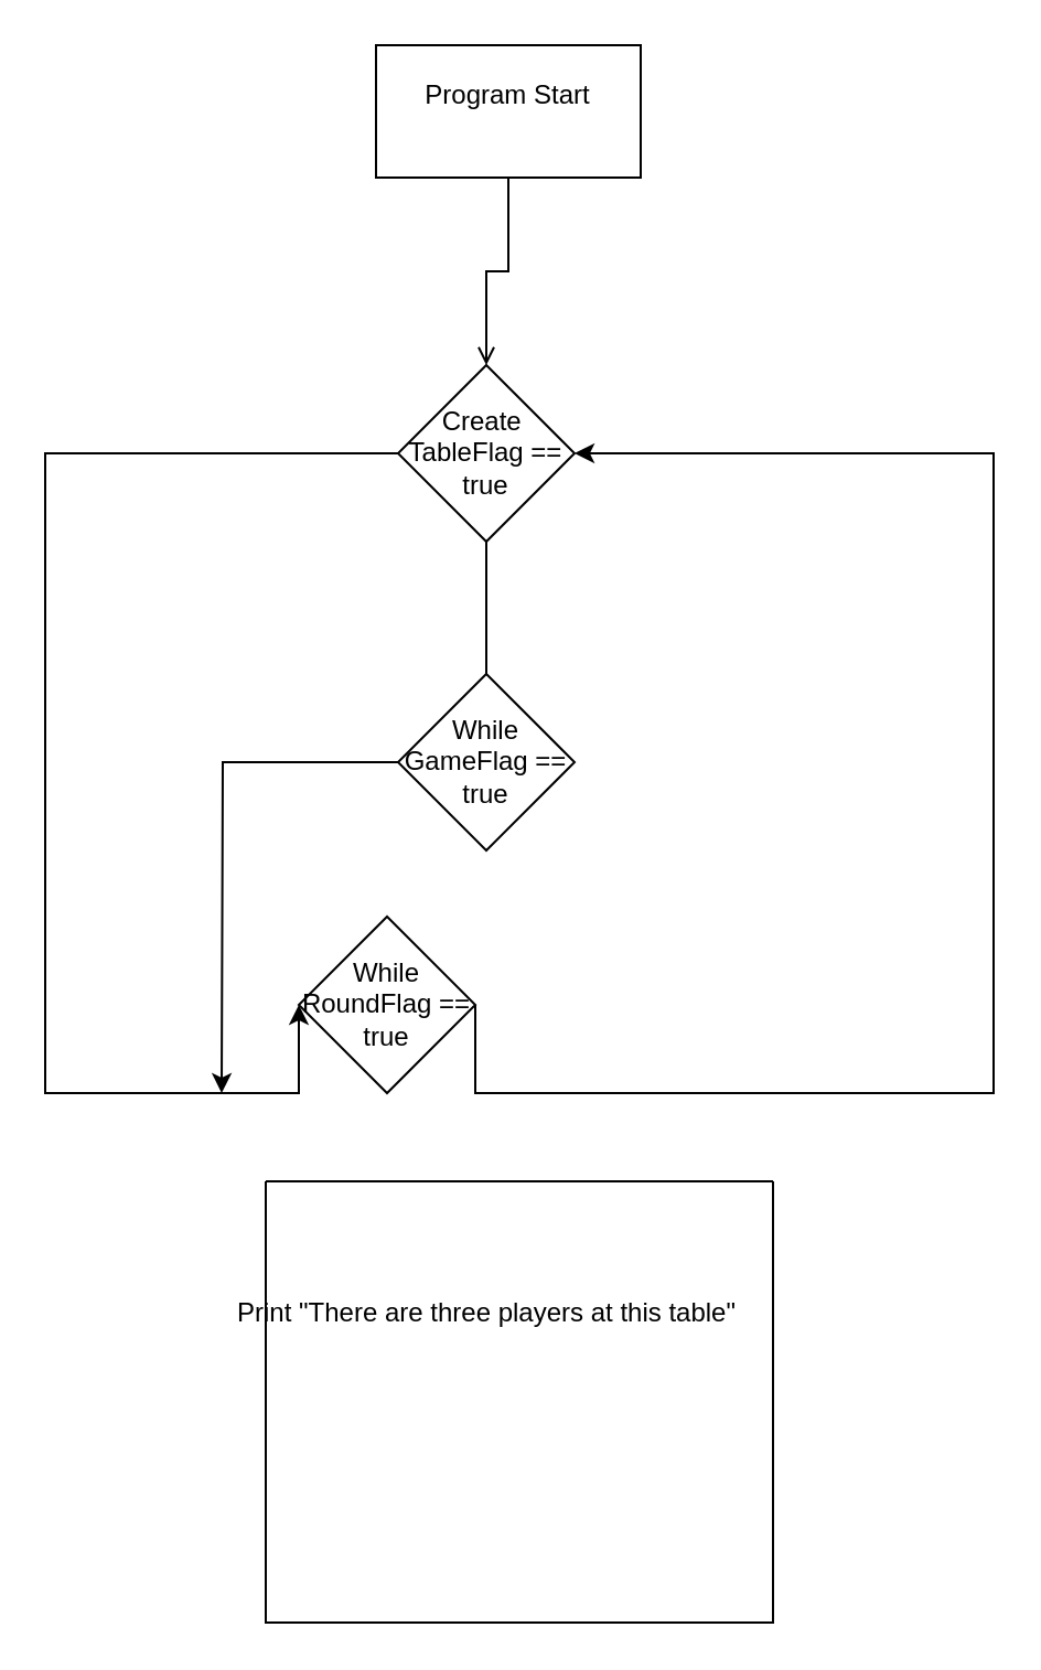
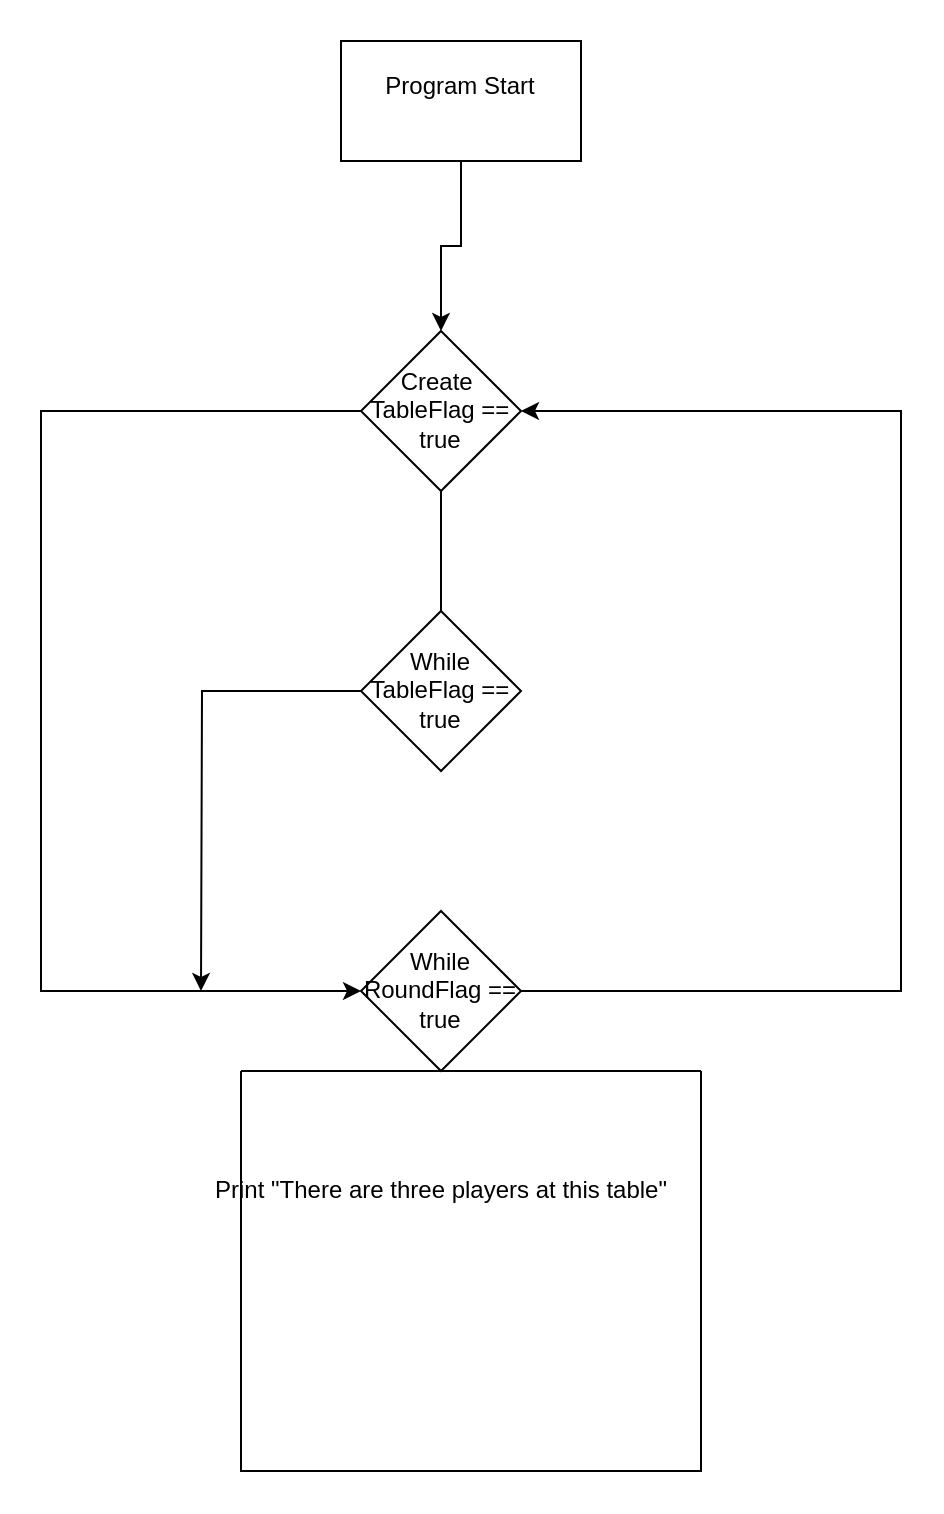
- <mxCell id="2" style="edgeStyle=orthogonalEdgeStyle;rounded=0;orthogonalLoop=1;jettySize=auto;html=1;exitX=0.5;exitY=1;exitDx=0;exitDy=0;endArrow=open;" edge="1" parent="1" source="3" target="6"><mxGeometry relative="1" as="geometry"><mxPoint x="220" y="205" as="targetPoint" /></mxGeometry></mxCell>
+ <mxCell id="2" style="edgeStyle=orthogonalEdgeStyle;rounded=0;orthogonalLoop=1;jettySize=auto;html=1;exitX=0.5;exitY=1;exitDx=0;exitDy=0;" edge="1" parent="1" source="3" target="6"><mxGeometry relative="1" as="geometry"><mxPoint x="220" y="205" as="targetPoint" /></mxGeometry></mxCell>
- <mxCell id="8" value="While GameFlag == true" style="rhombus;whiteSpace=wrap;html=1;" vertex="1" parent="1"><mxGeometry x="180" y="305" width="80" height="80" as="geometry" /></mxCell>
+ <mxCell id="8" value="While TableFlag == true" style="rhombus;whiteSpace=wrap;html=1;" vertex="1" parent="1"><mxGeometry x="180" y="305" width="80" height="80" as="geometry" /></mxCell>
- <mxCell id="10" value="While RoundFlag == true" style="rhombus;whiteSpace=wrap;html=1;" vertex="1" parent="1"><mxGeometry x="135" y="415" width="80" height="80" as="geometry" /></mxCell>
+ <mxCell id="10" value="While RoundFlag == true" style="rhombus;whiteSpace=wrap;html=1;" vertex="1" parent="1"><mxGeometry x="180" y="455" width="80" height="80" as="geometry" /></mxCell>
